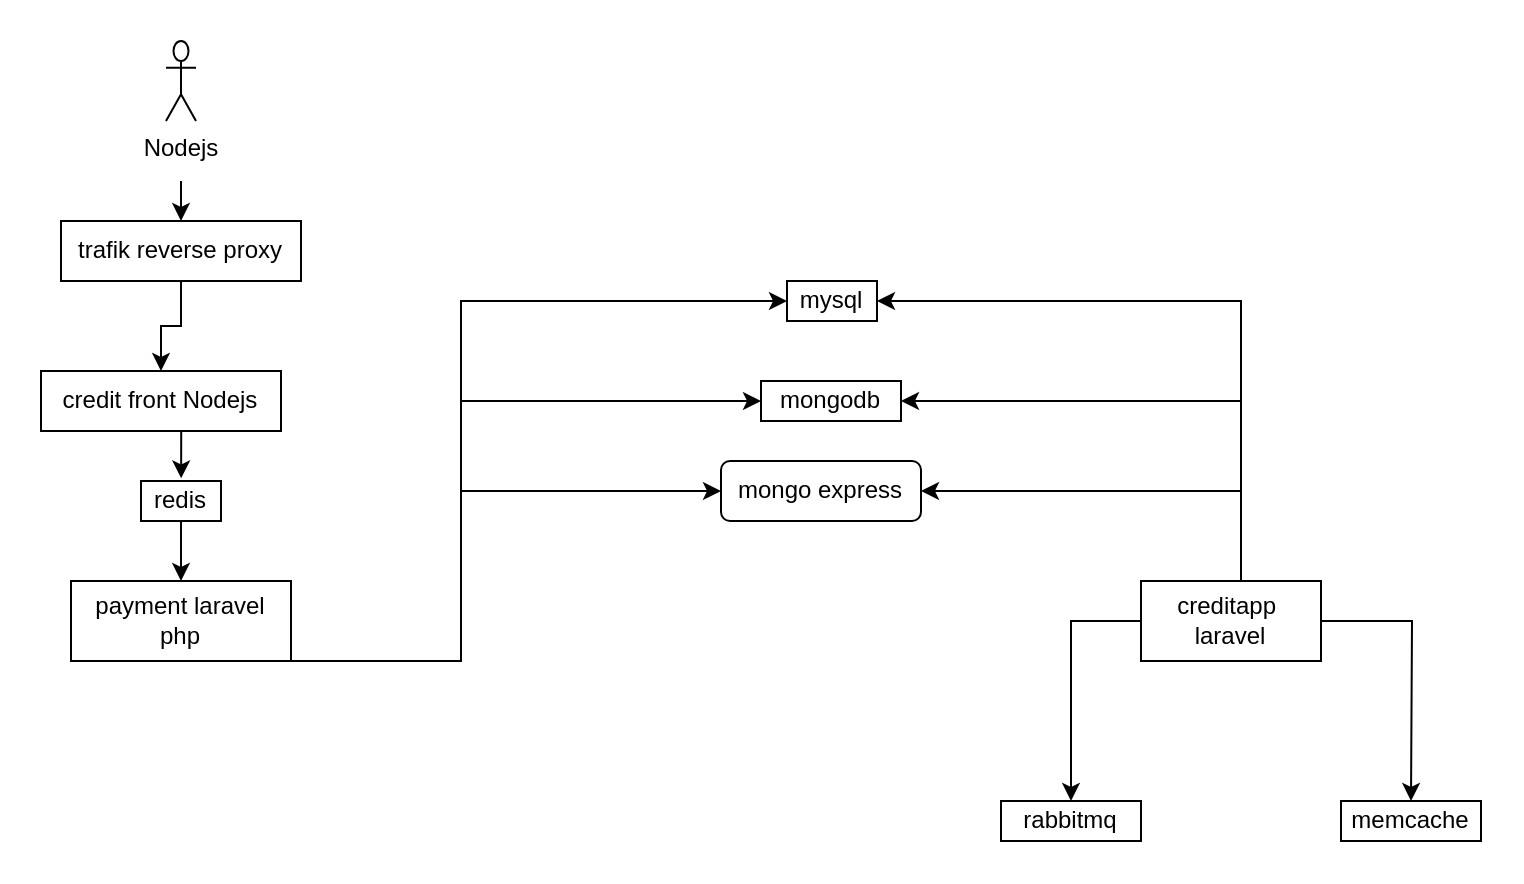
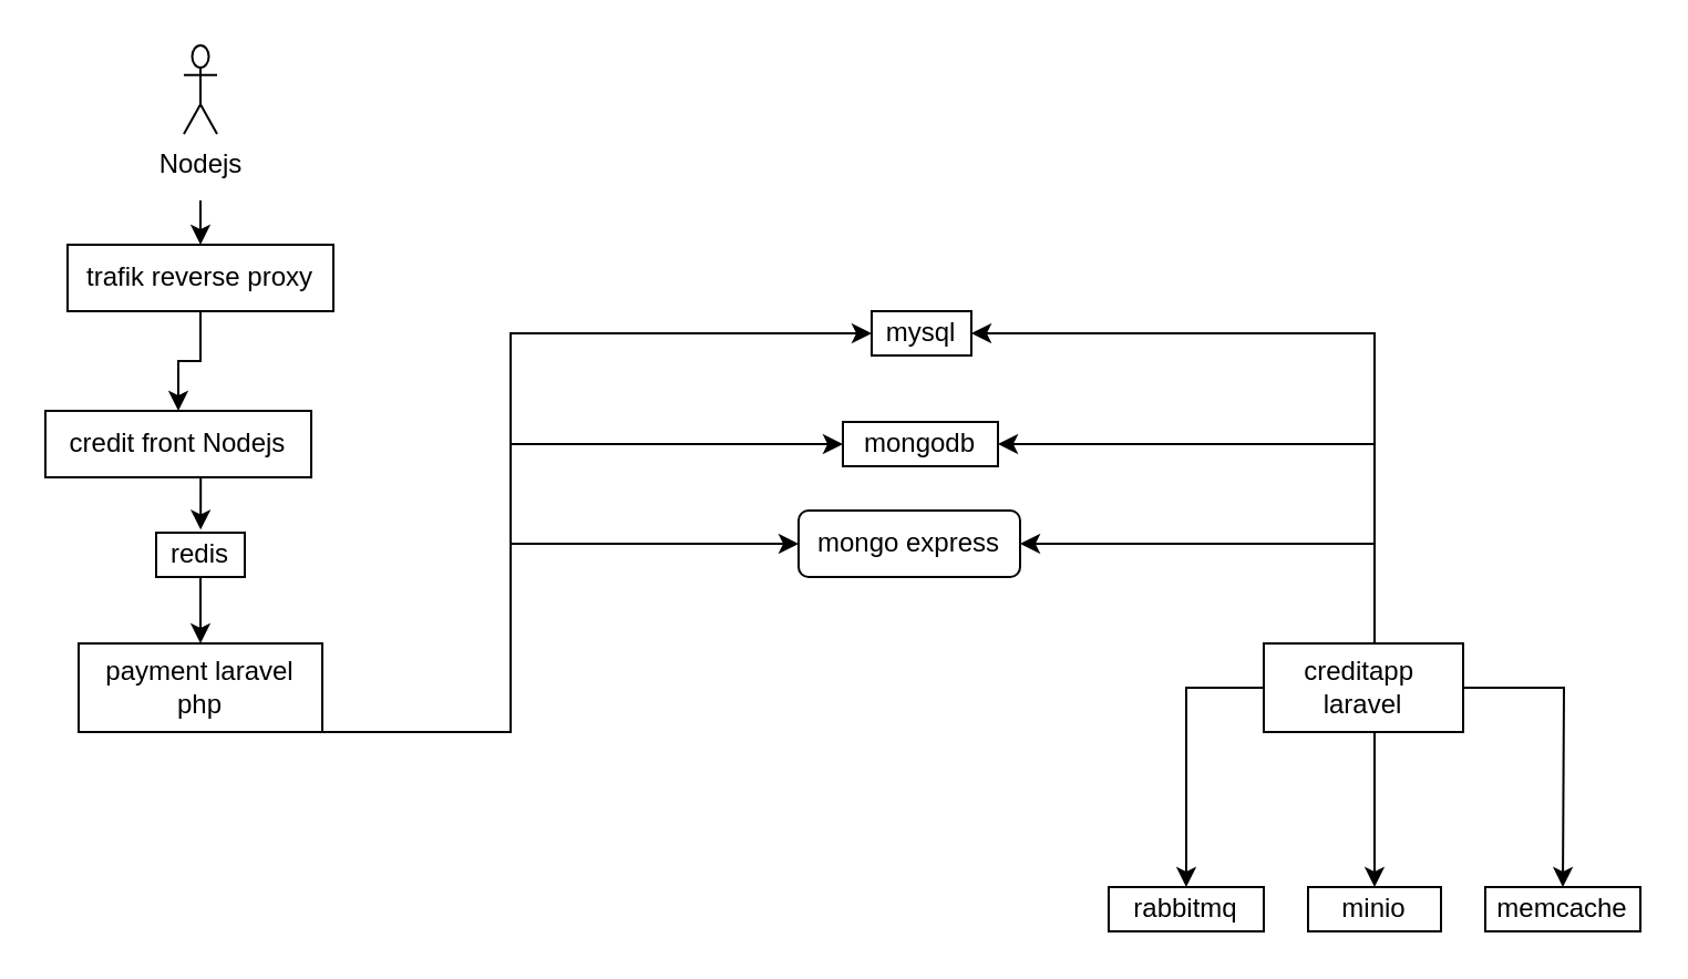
+ <mxCell id="16" style="edgeStyle=orthogonalEdgeStyle;rounded=0;orthogonalLoop=1;jettySize=auto;html=1;entryX=0.5;entryY=0;entryDx=0;entryDy=0;" edge="1" parent="1" source="21" target="23"><mxGeometry relative="1" as="geometry"><Array as="points"><mxPoint x="620" y="350" /><mxPoint x="620" y="350" /></Array></mxGeometry></mxCell>
+ <mxCell id="23" value="minio" style="rounded=0;whiteSpace=wrap;html=1;" vertex="1" parent="1"><mxGeometry x="590" y="400" width="60" height="20" as="geometry" /></mxCell>
